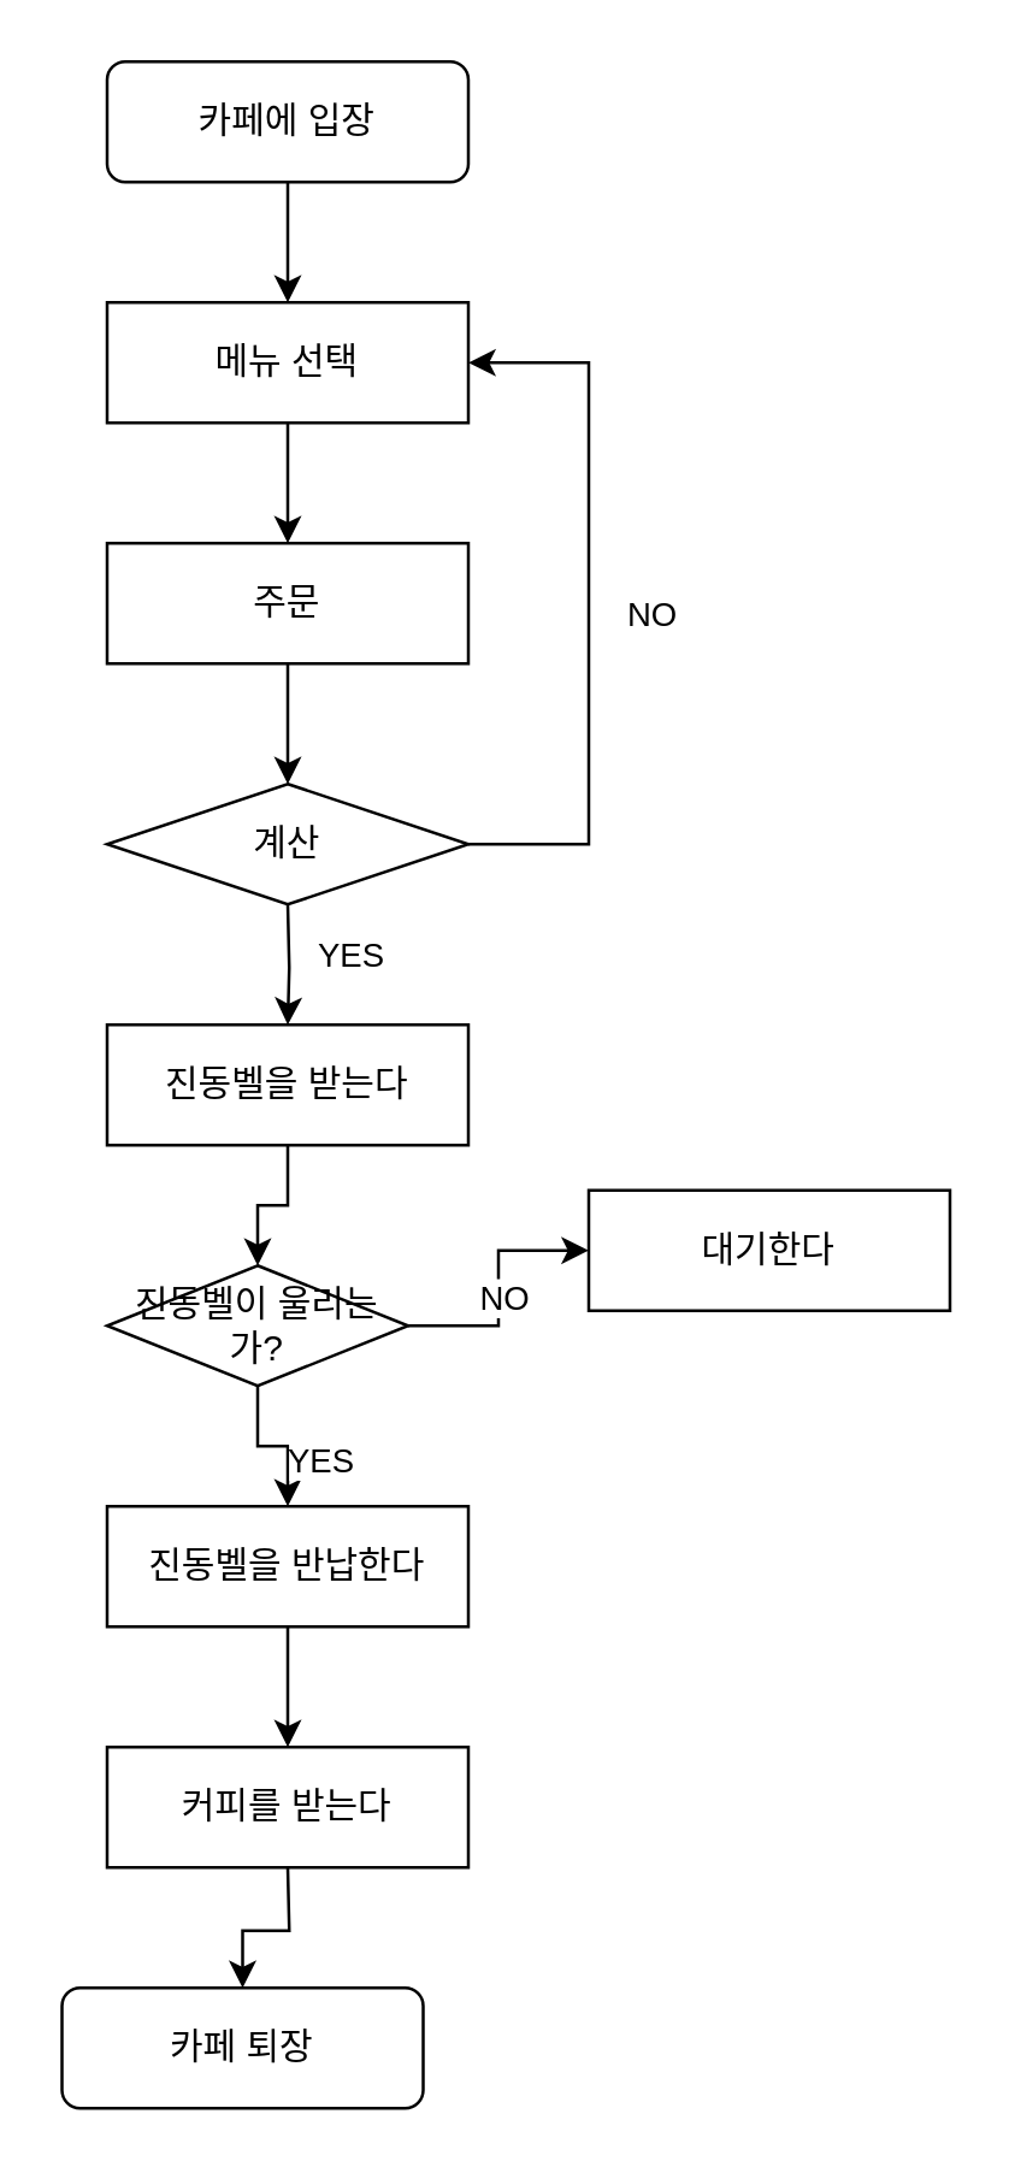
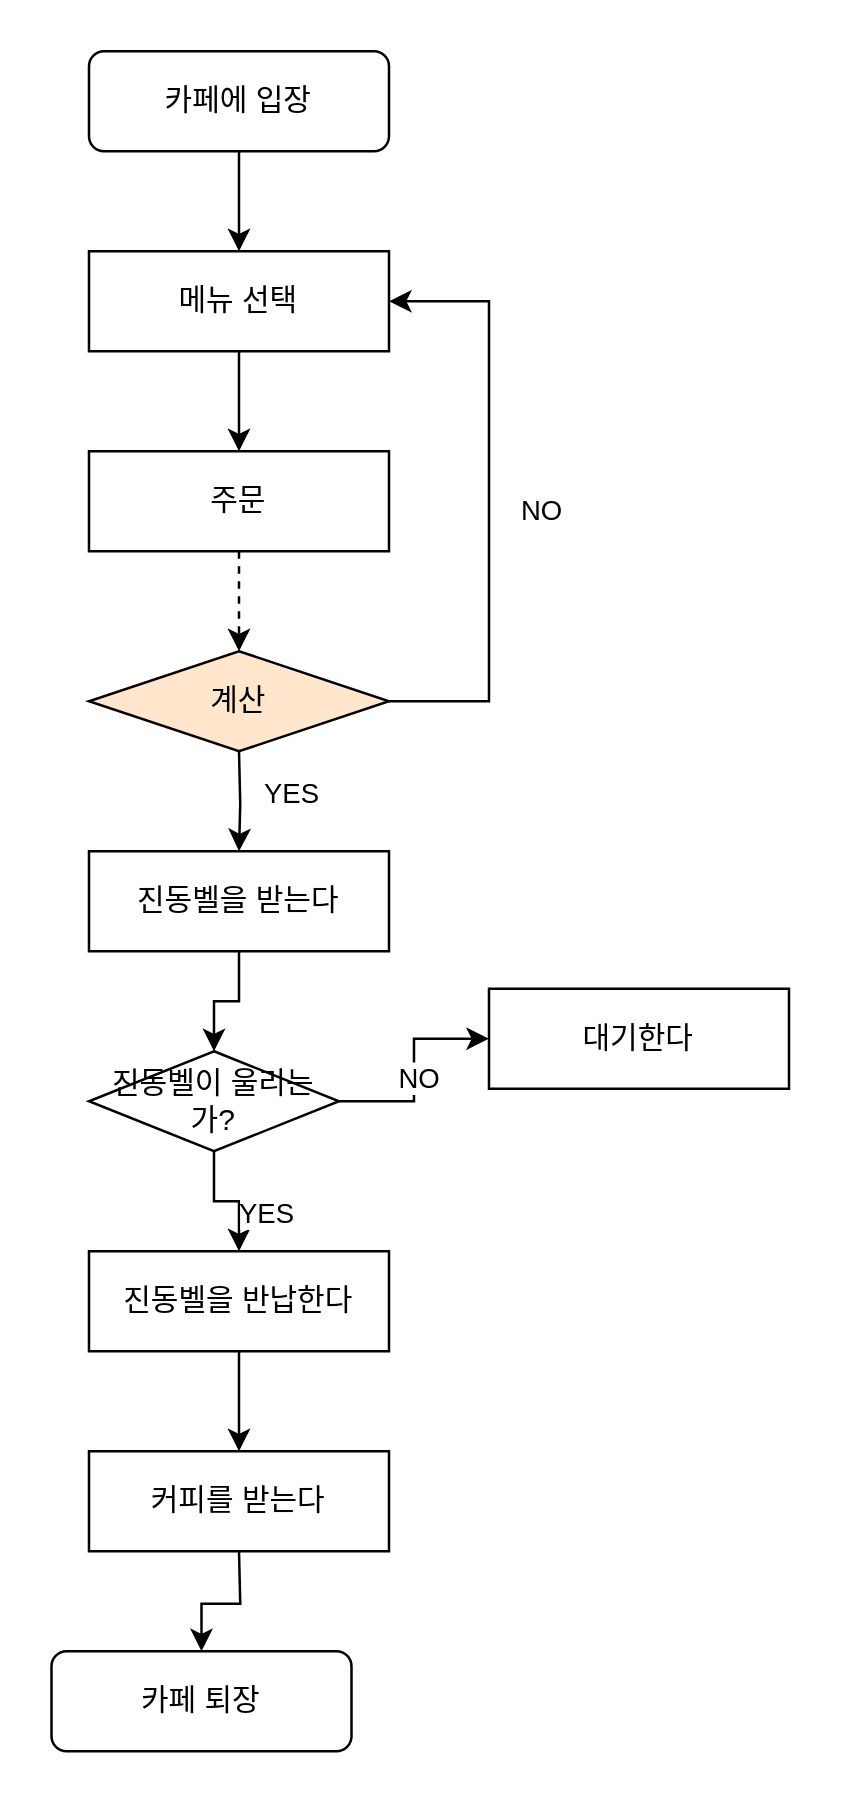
- <mxCell id="24" value="" style="edgeStyle=orthogonalEdgeStyle;rounded=0;orthogonalLoop=1;jettySize=auto;html=1;" edge="1" parent="1" source="25" target="23"><mxGeometry relative="1" as="geometry" /></mxCell>
+ <mxCell id="24" value="" style="edgeStyle=orthogonalEdgeStyle;rounded=0;orthogonalLoop=1;jettySize=auto;html=1;dashed=1;" edge="1" parent="1" source="25" target="23"><mxGeometry relative="1" as="geometry" /></mxCell>
- <mxCell id="23" value="계산" style="rhombus;whiteSpace=wrap;html=1;" vertex="1" parent="1"><mxGeometry x="35" y="260" width="120" height="40" as="geometry" /></mxCell>
+ <mxCell id="23" value="계산" style="rhombus;whiteSpace=wrap;html=1;fillColor=#ffe6cc;" vertex="1" parent="1"><mxGeometry x="35" y="260" width="120" height="40" as="geometry" /></mxCell>
